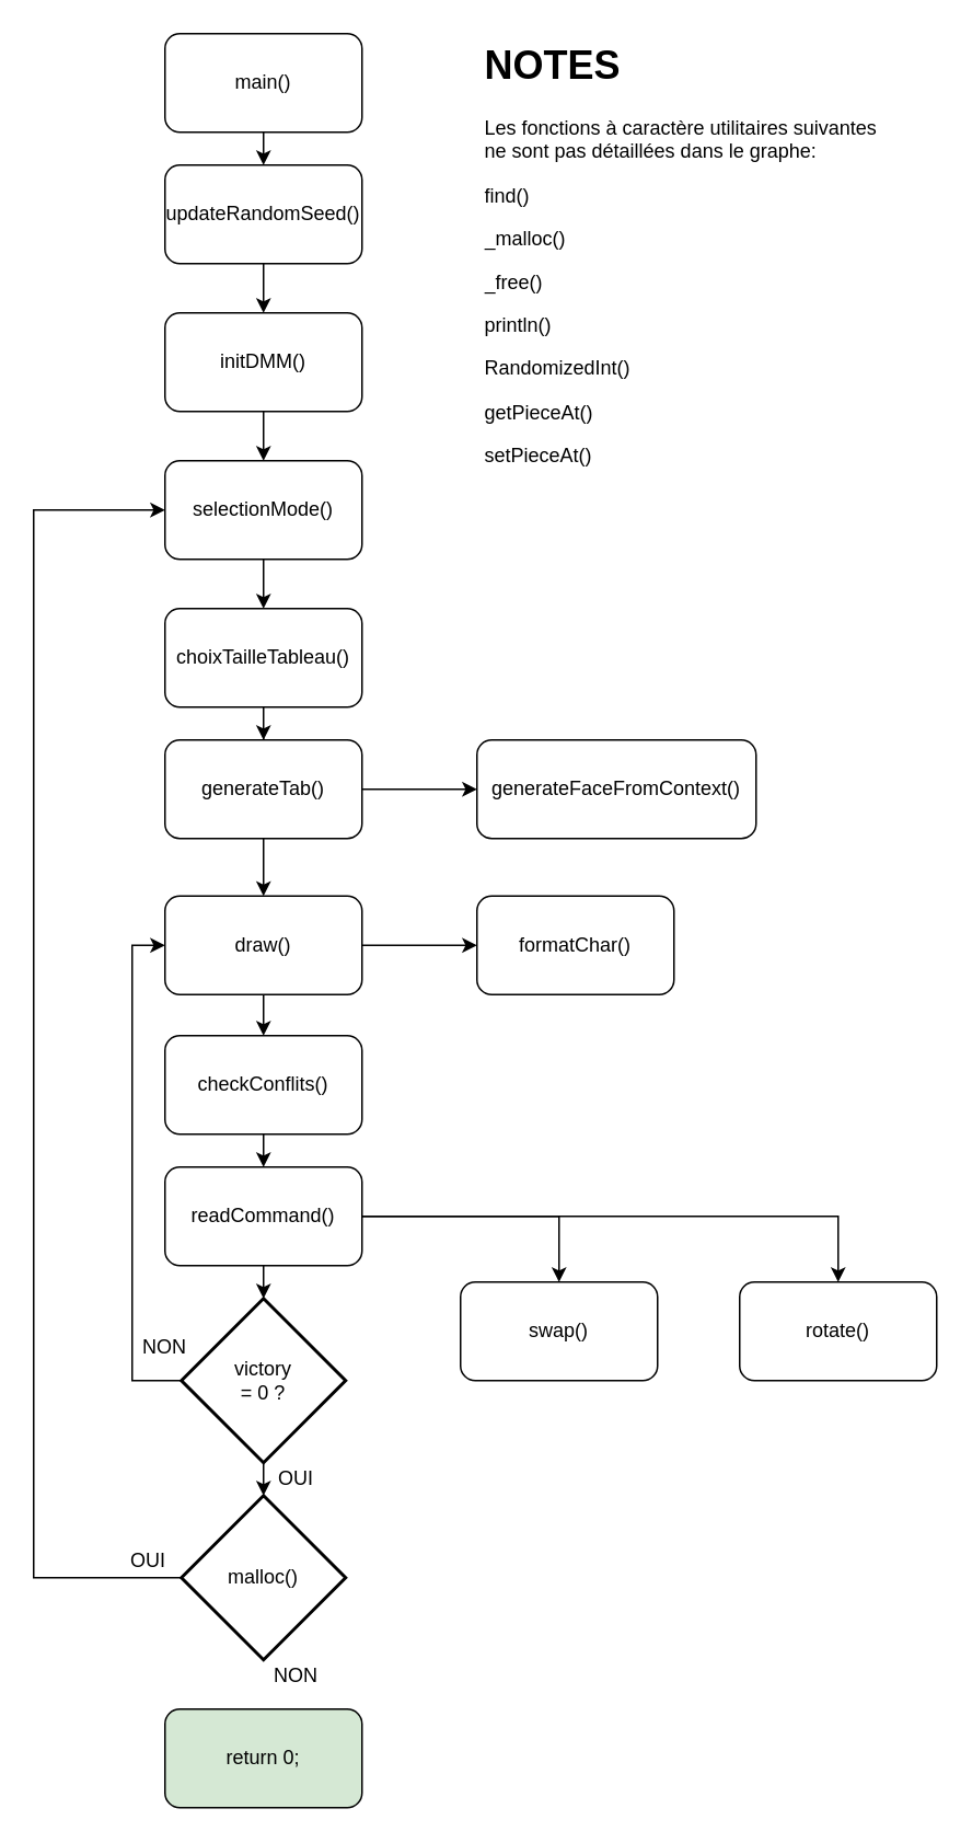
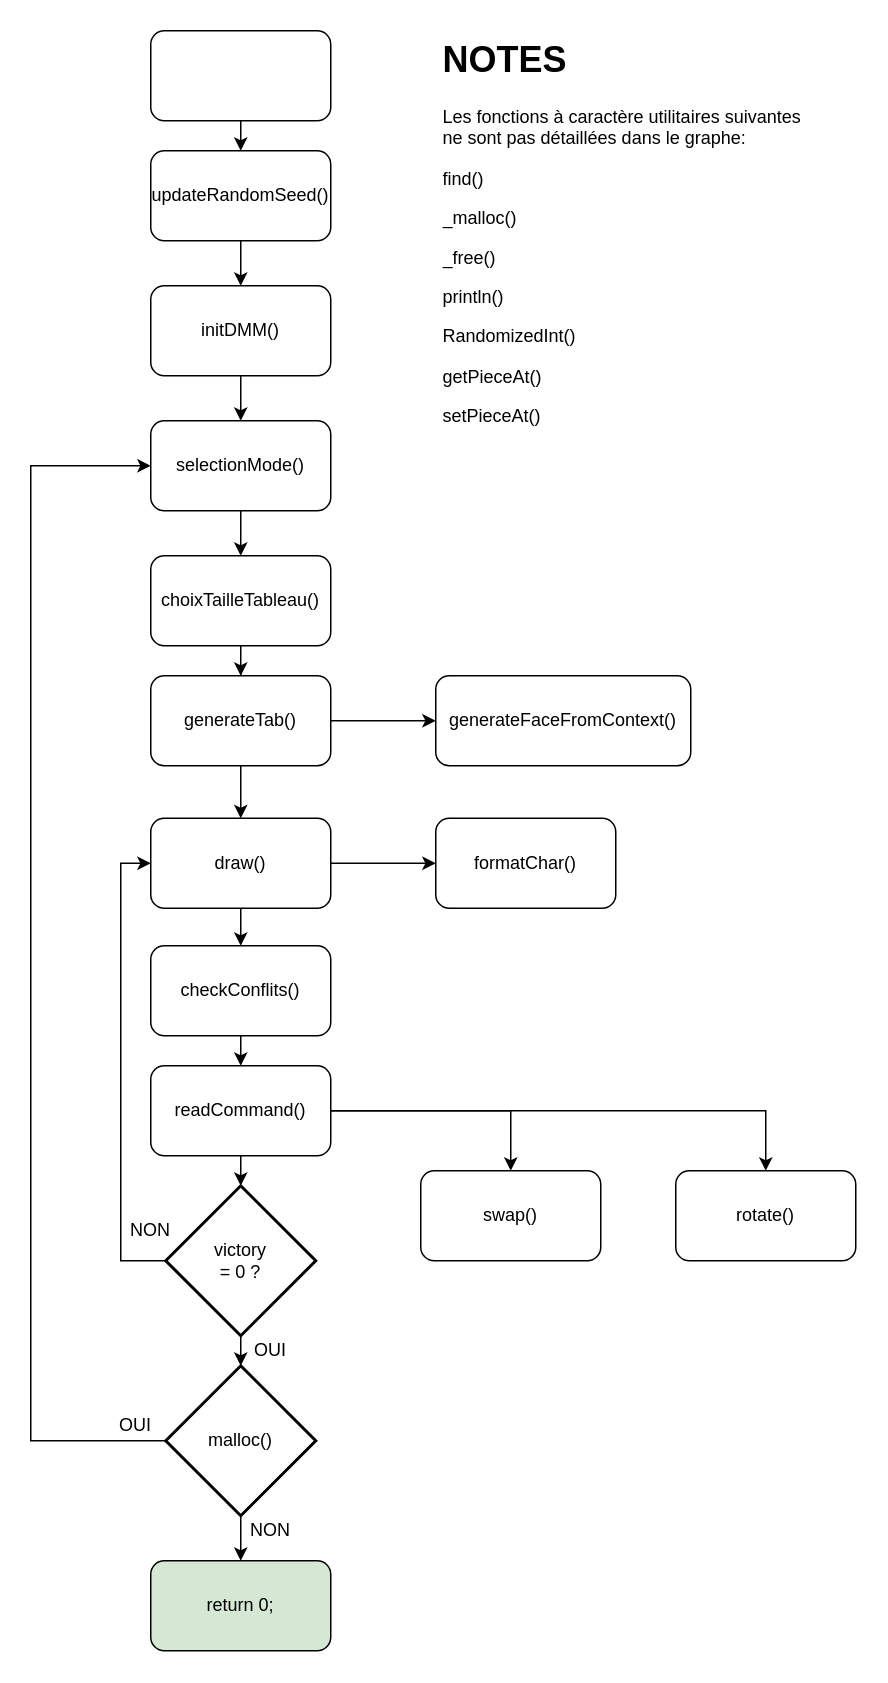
- <mxCell id="4" value="main()" style="text;html=1;strokeColor=none;fillColor=none;align=center;verticalAlign=middle;whiteSpace=wrap;rounded=0;" vertex="1" parent="1"><mxGeometry x="140" y="40" width="40" height="20" as="geometry" /></mxCell>
+ <mxCell id="46" style="edgeStyle=orthogonalEdgeStyle;rounded=0;orthogonalLoop=1;jettySize=auto;html=1;exitX=0.5;exitY=1;exitDx=0;exitDy=0;exitPerimeter=0;entryX=0.5;entryY=0;entryDx=0;entryDy=0;" edge="1" parent="1" source="48" target="45"><mxGeometry relative="1" as="geometry" /></mxCell>
